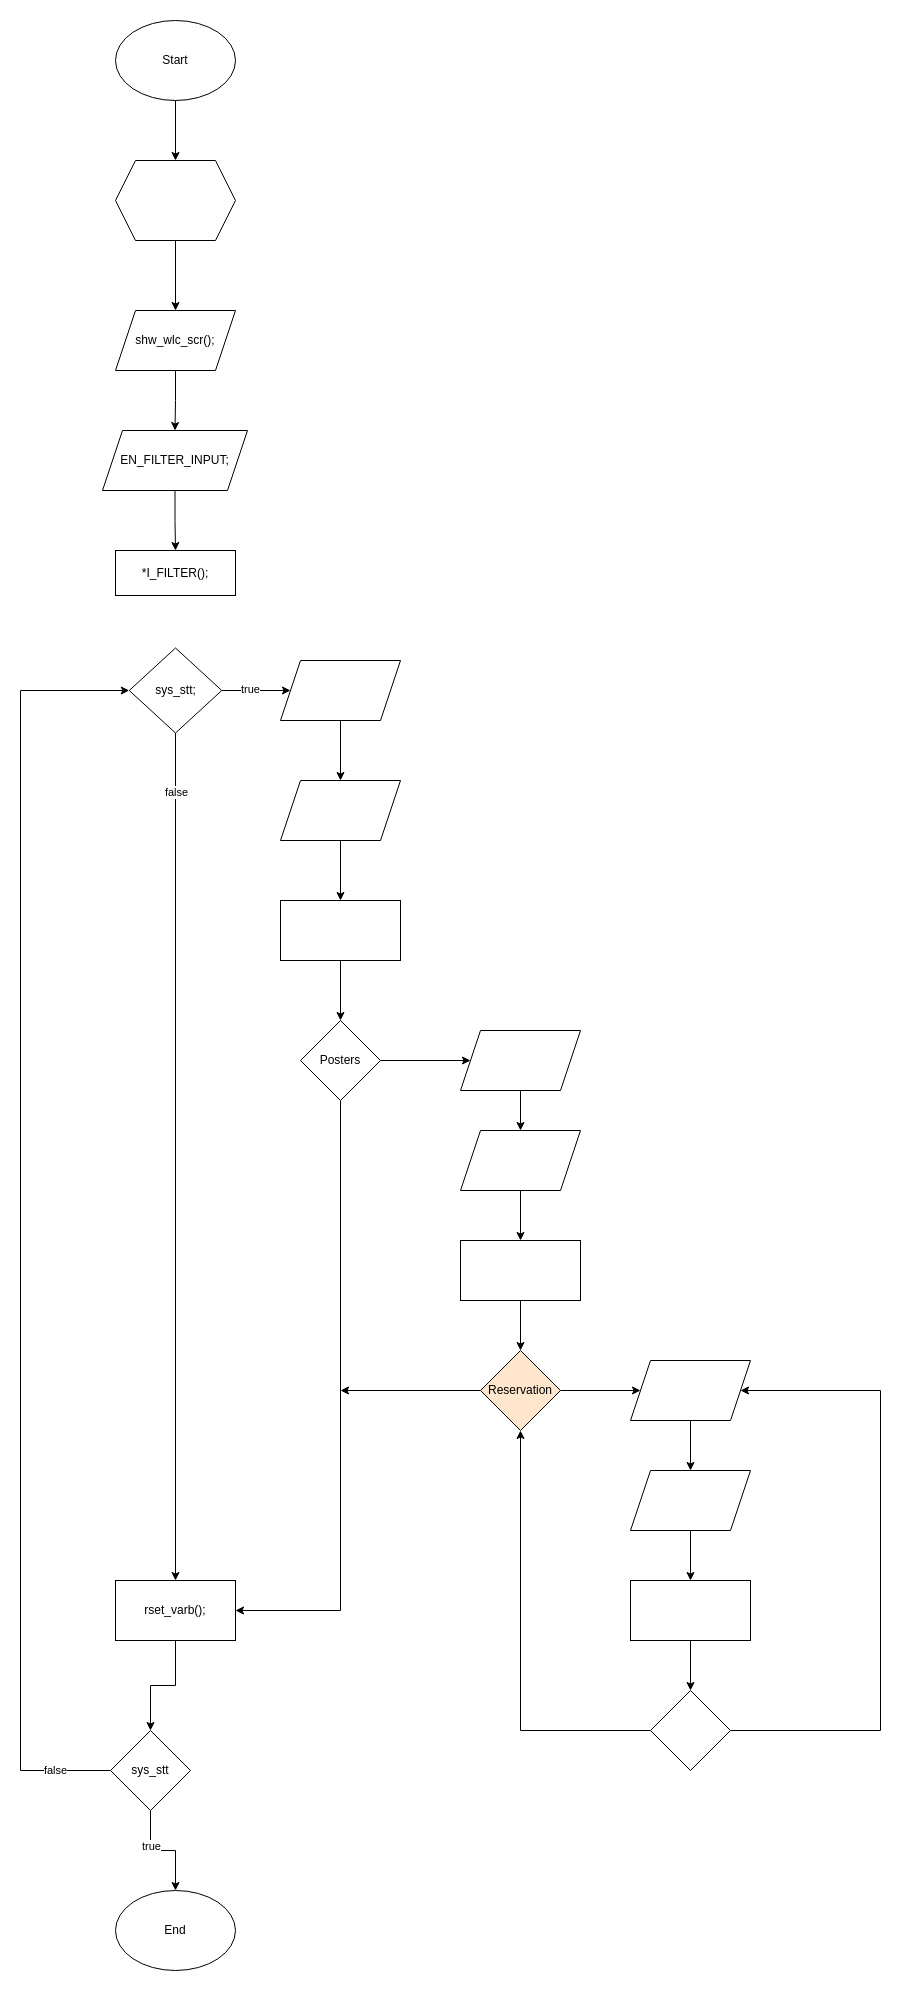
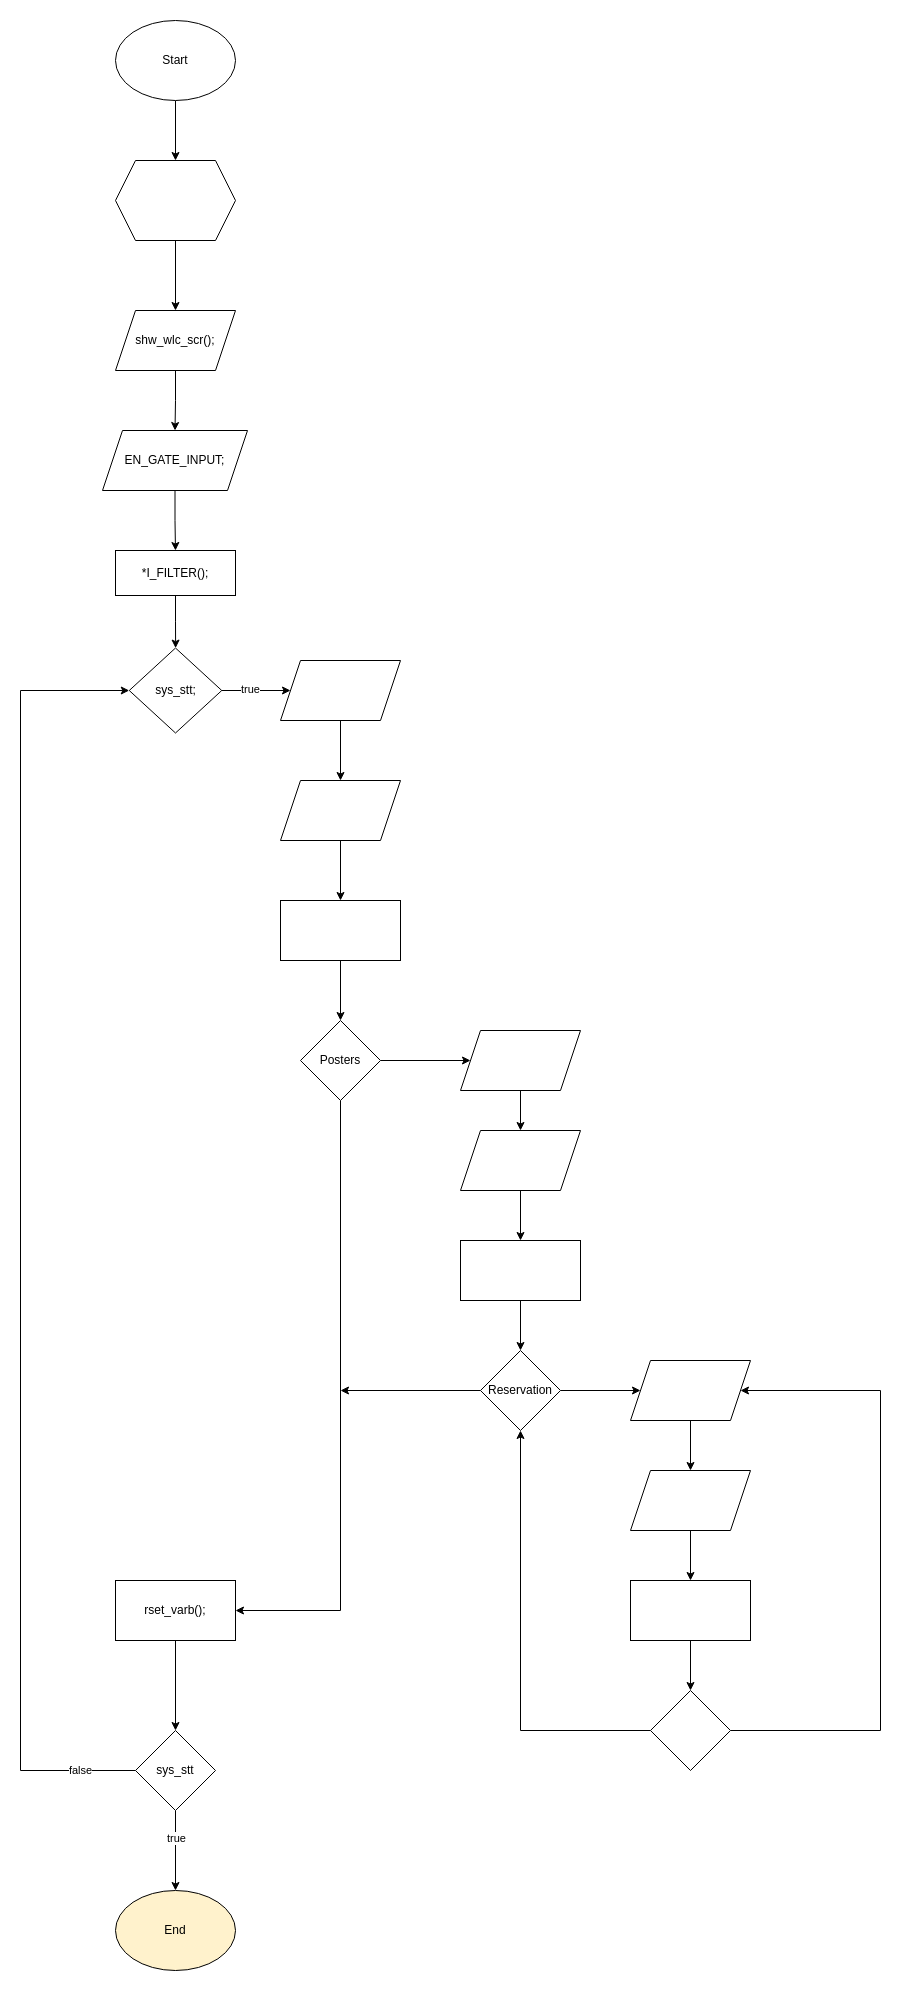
- <mxCell id="49" value="EN_FILTER_INPUT;" style="shape=parallelogram;perimeter=parallelogramPerimeter;whiteSpace=wrap;html=1;fixedSize=1;" vertex="1" parent="1"><mxGeometry x="102" y="430" width="145" height="60" as="geometry" /></mxCell>
+ <mxCell id="49" value="EN_GATE_INPUT;" style="shape=parallelogram;perimeter=parallelogramPerimeter;whiteSpace=wrap;html=1;fixedSize=1;" vertex="1" parent="1"><mxGeometry x="102" y="430" width="145" height="60" as="geometry" /></mxCell>
+ <mxCell id="50" value="" style="edgeStyle=orthogonalEdgeStyle;rounded=0;orthogonalLoop=1;jettySize=auto;html=1;" edge="1" parent="1" source="51" target="8"><mxGeometry relative="1" as="geometry" /></mxCell>
- <mxCell id="4" style="edgeStyle=orthogonalEdgeStyle;rounded=0;orthogonalLoop=1;jettySize=auto;html=1;exitX=0.5;exitY=1;exitDx=0;exitDy=0;" parent="1" source="8" target="10" edge="1"><mxGeometry relative="1" as="geometry"><mxPoint x="175" y="850" as="targetPoint" /></mxGeometry></mxCell>
- <mxCell id="5" value="false" style="edgeLabel;html=1;align=center;verticalAlign=middle;resizable=0;points=[];" vertex="1" connectable="0" parent="4"><mxGeometry x="-0.86" relative="1" as="geometry"><mxPoint as="offset" /></mxGeometry></mxCell>
- <mxCell id="36" value="Reservation" style="rhombus;whiteSpace=wrap;html=1;fillColor=#ffe6cc;" parent="1" vertex="1"><mxGeometry x="480" y="1350" width="80" height="80" as="geometry" /></mxCell>
+ <mxCell id="36" value="Reservation" style="rhombus;whiteSpace=wrap;html=1;" parent="1" vertex="1"><mxGeometry x="480" y="1350" width="80" height="80" as="geometry" /></mxCell>
- <mxCell id="26" value="sys_stt" style="rhombus;whiteSpace=wrap;html=1;" parent="1" vertex="1"><mxGeometry x="110" y="1730" width="80" height="80" as="geometry" /></mxCell>
+ <mxCell id="26" value="sys_stt" style="rhombus;whiteSpace=wrap;html=1;" parent="1" vertex="1"><mxGeometry x="135" y="1730" width="80" height="80" as="geometry" /></mxCell>
- <mxCell id="27" value="End" style="ellipse;whiteSpace=wrap;html=1;" parent="1" vertex="1"><mxGeometry x="115" y="1890" width="120" height="80" as="geometry" /></mxCell>
+ <mxCell id="27" value="End" style="ellipse;whiteSpace=wrap;html=1;fillColor=#fff2cc;" parent="1" vertex="1"><mxGeometry x="115" y="1890" width="120" height="80" as="geometry" /></mxCell>
